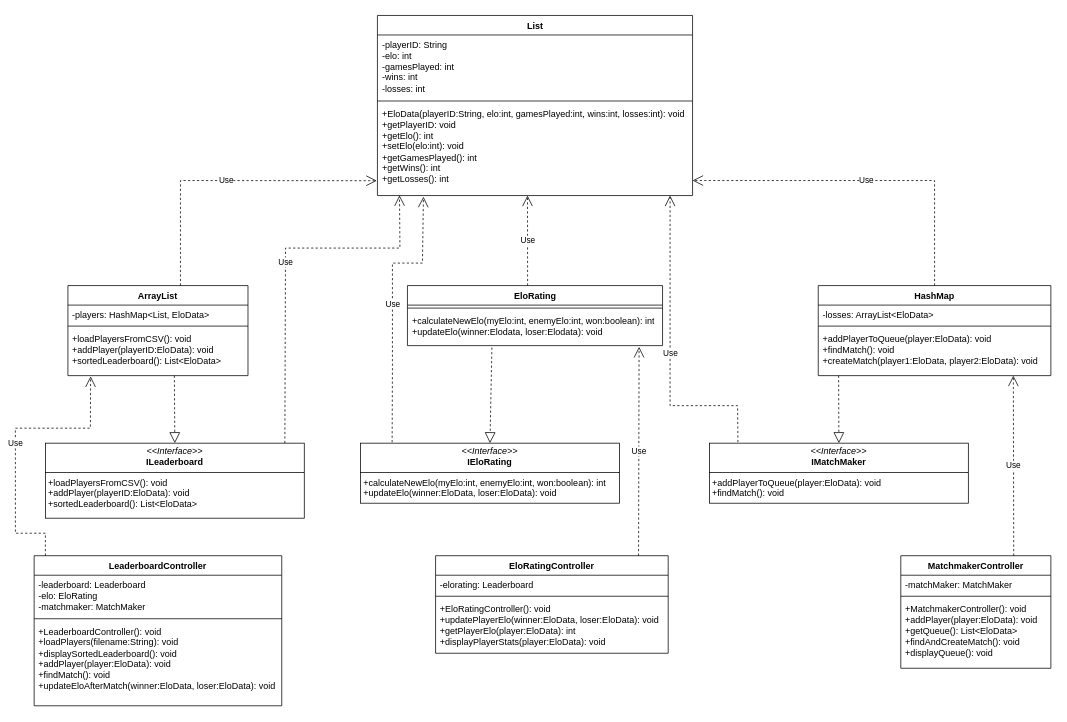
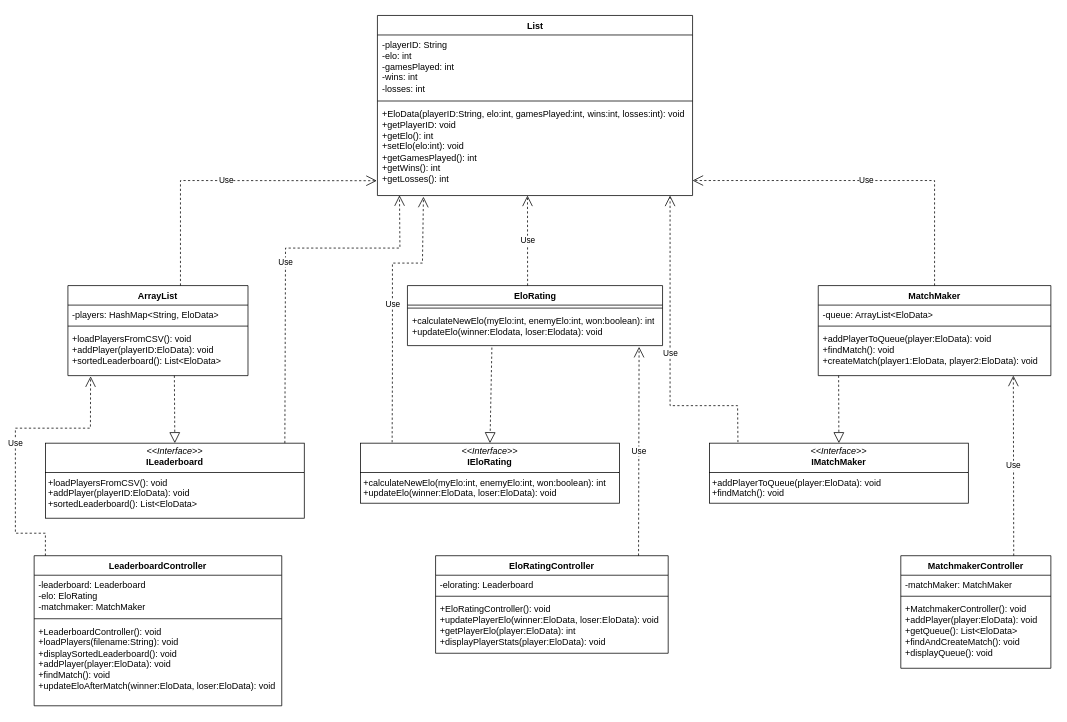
- <mxCell id="13" value="HashMap" style="swimlane;fontStyle=1;align=center;verticalAlign=top;childLayout=stackLayout;horizontal=1;startSize=26;horizontalStack=0;resizeParent=1;resizeParentMax=0;resizeLast=0;collapsible=1;marginBottom=0;whiteSpace=wrap;html=1;" parent="1" vertex="1"><mxGeometry x="1090" y="380" width="310" height="120" as="geometry" /></mxCell>
+ <mxCell id="13" value="MatchMaker" style="swimlane;fontStyle=1;align=center;verticalAlign=top;childLayout=stackLayout;horizontal=1;startSize=26;horizontalStack=0;resizeParent=1;resizeParentMax=0;resizeLast=0;collapsible=1;marginBottom=0;whiteSpace=wrap;html=1;" parent="1" vertex="1"><mxGeometry x="1090" y="380" width="310" height="120" as="geometry" /></mxCell>
- <mxCell id="10" value="-players: HashMap&amp;lt;List, EloData&amp;gt;" style="text;strokeColor=none;fillColor=none;align=left;verticalAlign=top;spacingLeft=4;spacingRight=4;overflow=hidden;rotatable=0;points=[[0,0.5],[1,0.5]];portConstraint=eastwest;whiteSpace=wrap;html=1;" parent="9" vertex="1"><mxGeometry y="26" width="240" height="24" as="geometry" /></mxCell>
+ <mxCell id="10" value="-players: HashMap&amp;lt;String, EloData&amp;gt;" style="text;strokeColor=none;fillColor=none;align=left;verticalAlign=top;spacingLeft=4;spacingRight=4;overflow=hidden;rotatable=0;points=[[0,0.5],[1,0.5]];portConstraint=eastwest;whiteSpace=wrap;html=1;" parent="9" vertex="1"><mxGeometry y="26" width="240" height="24" as="geometry" /></mxCell>
- <mxCell id="14" value="-losses: ArrayList&amp;lt;EloData&amp;gt;" style="text;strokeColor=none;fillColor=none;align=left;verticalAlign=top;spacingLeft=4;spacingRight=4;overflow=hidden;rotatable=0;points=[[0,0.5],[1,0.5]];portConstraint=eastwest;whiteSpace=wrap;html=1;" parent="13" vertex="1"><mxGeometry y="26" width="310" height="24" as="geometry" /></mxCell>
+ <mxCell id="14" value="-queue: ArrayList&amp;lt;EloData&amp;gt;" style="text;strokeColor=none;fillColor=none;align=left;verticalAlign=top;spacingLeft=4;spacingRight=4;overflow=hidden;rotatable=0;points=[[0,0.5],[1,0.5]];portConstraint=eastwest;whiteSpace=wrap;html=1;" parent="13" vertex="1"><mxGeometry y="26" width="310" height="24" as="geometry" /></mxCell>
